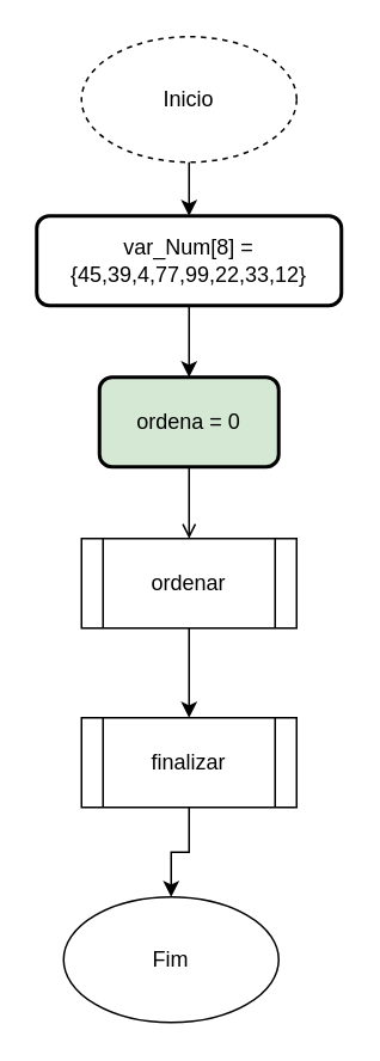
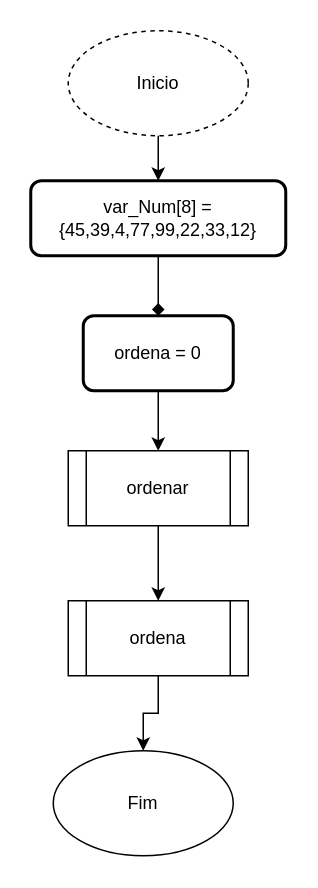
- <mxCell id="9" style="edgeStyle=orthogonalEdgeStyle;rounded=0;orthogonalLoop=1;jettySize=auto;html=1;exitX=0.5;exitY=1;exitDx=0;exitDy=0;entryX=0.5;entryY=0;entryDx=0;entryDy=0;" edge="1" parent="1" source="10" target="12"><mxGeometry relative="1" as="geometry" /></mxCell>
+ <mxCell id="9" style="edgeStyle=orthogonalEdgeStyle;rounded=0;orthogonalLoop=1;jettySize=auto;html=1;exitX=0.5;exitY=1;exitDx=0;exitDy=0;entryX=0.5;entryY=0;entryDx=0;entryDy=0;endArrow=diamond;" edge="1" parent="1" source="10" target="12"><mxGeometry relative="1" as="geometry" /></mxCell>
- <mxCell id="12" value="ordena = 0" style="rounded=1;whiteSpace=wrap;html=1;absoluteArcSize=1;arcSize=14;strokeWidth=2;fillColor=#d5e8d4;" vertex="1" parent="1"><mxGeometry x="55" y="210" width="100" height="50" as="geometry" /></mxCell>
+ <mxCell id="12" value="ordena = 0" style="rounded=1;whiteSpace=wrap;html=1;absoluteArcSize=1;arcSize=14;strokeWidth=2;" vertex="1" parent="1"><mxGeometry x="55" y="210" width="100" height="50" as="geometry" /></mxCell>
- <mxCell id="11" style="edgeStyle=orthogonalEdgeStyle;rounded=0;orthogonalLoop=1;jettySize=auto;html=1;exitX=0.5;exitY=1;exitDx=0;exitDy=0;entryX=0.5;entryY=0;entryDx=0;entryDy=0;endArrow=open;" edge="1" parent="1" source="12" target="5"><mxGeometry relative="1" as="geometry"><mxPoint x="105" y="290" as="targetPoint" /></mxGeometry></mxCell>
+ <mxCell id="11" style="edgeStyle=orthogonalEdgeStyle;rounded=0;orthogonalLoop=1;jettySize=auto;html=1;exitX=0.5;exitY=1;exitDx=0;exitDy=0;entryX=0.5;entryY=0;entryDx=0;entryDy=0;" edge="1" parent="1" source="12" target="5"><mxGeometry relative="1" as="geometry"><mxPoint x="105" y="290" as="targetPoint" /></mxGeometry></mxCell>
- <mxCell id="7" value="finalizar" style="shape=process;whiteSpace=wrap;html=1;backgroundOutline=1;" vertex="1" parent="1"><mxGeometry x="45" y="400" width="120" height="50" as="geometry" /></mxCell>
+ <mxCell id="7" value="ordena" style="shape=process;whiteSpace=wrap;html=1;backgroundOutline=1;" vertex="1" parent="1"><mxGeometry x="45" y="400" width="120" height="50" as="geometry" /></mxCell>
